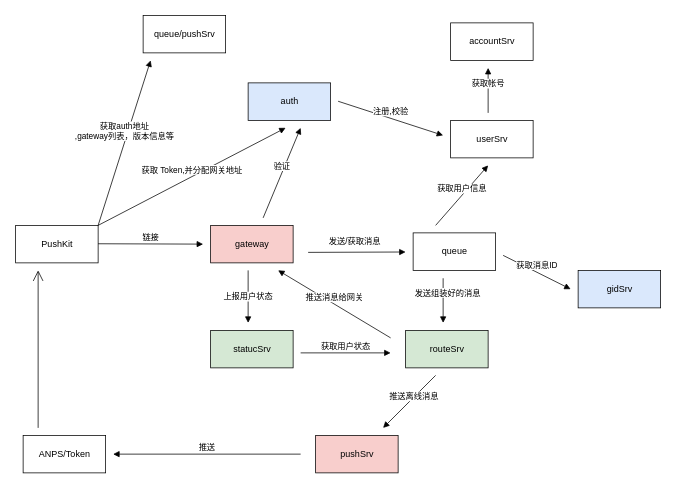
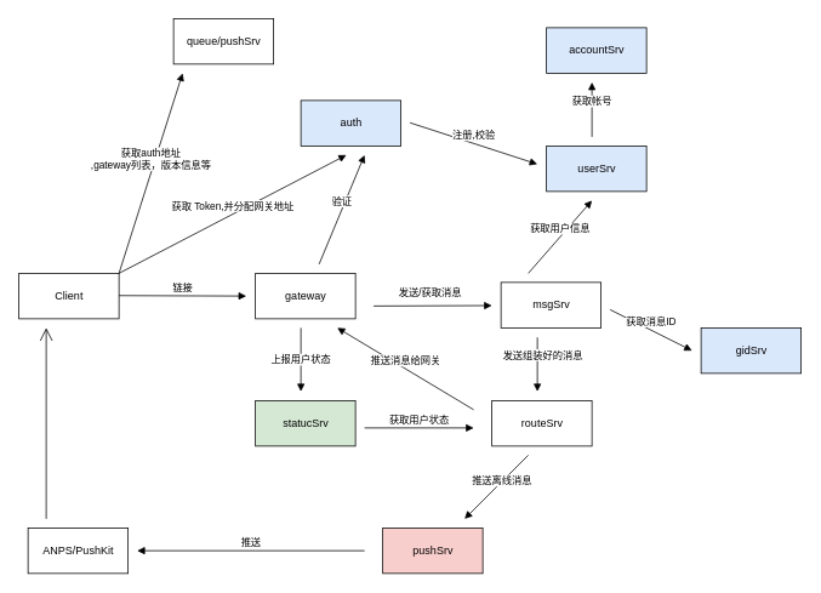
- <mxCell id="12" value="accountSrv" style="html=1;" vertex="1" parent="1"><mxGeometry x="600" y="30" width="110" height="50" as="geometry" /></mxCell>
+ <mxCell id="12" value="accountSrv" style="html=1;fillColor=#dae8fc;" vertex="1" parent="1"><mxGeometry x="600" y="30" width="110" height="50" as="geometry" /></mxCell>
- <mxCell id="9" value="userSrv" style="html=1;" vertex="1" parent="1"><mxGeometry x="600" y="160" width="110" height="50" as="geometry" /></mxCell>
+ <mxCell id="9" value="userSrv" style="html=1;fillColor=#dae8fc;" vertex="1" parent="1"><mxGeometry x="600" y="160" width="110" height="50" as="geometry" /></mxCell>
- <mxCell id="2" value="PushKit" style="html=1;" vertex="1" parent="1"><mxGeometry x="20" y="300" width="110" height="50" as="geometry" /></mxCell>
+ <mxCell id="2" value="Client" style="html=1;" vertex="1" parent="1"><mxGeometry x="20" y="300" width="110" height="50" as="geometry" /></mxCell>
- <mxCell id="5" value="gateway" style="html=1;fillColor=#f8cecc;" vertex="1" parent="1"><mxGeometry x="280" y="300" width="110" height="50" as="geometry" /></mxCell>
+ <mxCell id="5" value="gateway" style="html=1;" vertex="1" parent="1"><mxGeometry x="280" y="300" width="110" height="50" as="geometry" /></mxCell>
- <mxCell id="14" value="queue" style="html=1;" vertex="1" parent="1"><mxGeometry x="550" y="310" width="110" height="50" as="geometry" /></mxCell>
+ <mxCell id="14" value="msgSrv" style="html=1;" vertex="1" parent="1"><mxGeometry x="550" y="310" width="110" height="50" as="geometry" /></mxCell>
- <mxCell id="21" value="routeSrv" style="html=1;fillColor=#d5e8d4;" vertex="1" parent="1"><mxGeometry x="540" y="440" width="110" height="50" as="geometry" /></mxCell>
+ <mxCell id="21" value="routeSrv" style="html=1;" vertex="1" parent="1"><mxGeometry x="540" y="440" width="110" height="50" as="geometry" /></mxCell>
- <mxCell id="27" value="ANPS/Token" style="html=1;" vertex="1" parent="1"><mxGeometry x="30" y="580" width="110" height="50" as="geometry" /></mxCell>
+ <mxCell id="27" value="ANPS/PushKit" style="html=1;" vertex="1" parent="1"><mxGeometry x="30" y="580" width="110" height="50" as="geometry" /></mxCell>
